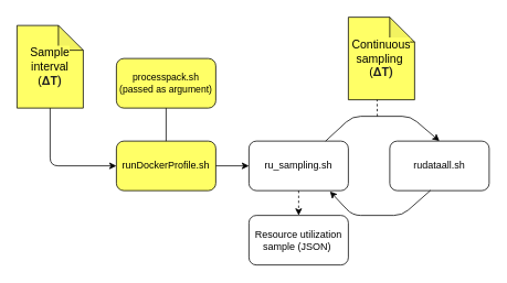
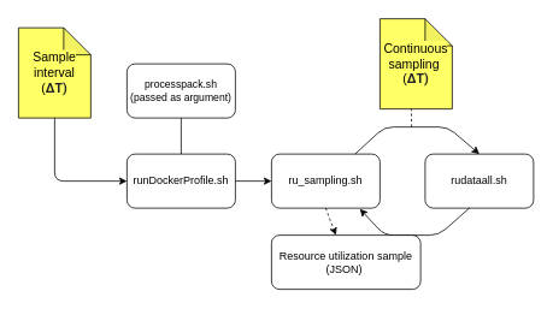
- <mxCell id="2" value="processpack.sh&lt;br&gt;(passed as argument)" style="rounded=1;whiteSpace=wrap;html=1;fontSize=11.5;fillColor=#ffff66;" parent="1" vertex="1"><mxGeometry x="140" y="70" width="120" height="60" as="geometry" /></mxCell>
+ <mxCell id="2" value="processpack.sh&lt;br&gt;(passed as argument)" style="rounded=1;whiteSpace=wrap;html=1;fontSize=11.5;" parent="1" vertex="1"><mxGeometry x="140" y="70" width="120" height="60" as="geometry" /></mxCell>
- <mxCell id="3" value="runDockerProfile.sh" style="rounded=1;whiteSpace=wrap;html=1;fillColor=#ffff66;" parent="1" vertex="1"><mxGeometry x="140" y="170" width="120" height="60" as="geometry" /></mxCell>
+ <mxCell id="3" value="runDockerProfile.sh" style="rounded=1;whiteSpace=wrap;html=1;" parent="1" vertex="1"><mxGeometry x="140" y="170" width="120" height="60" as="geometry" /></mxCell>
- <mxCell id="15" value="Resource utilization sample (JSON)&amp;nbsp;" style="rounded=1;whiteSpace=wrap;html=1;" parent="1" vertex="1"><mxGeometry x="300" y="260" width="120" height="60" as="geometry" /></mxCell>
+ <mxCell id="15" value="Resource utilization sample (JSON)&amp;nbsp;" style="rounded=1;whiteSpace=wrap;html=1;" parent="1" vertex="1"><mxGeometry x="300" y="260" width="165" height="60" as="geometry" /></mxCell>
